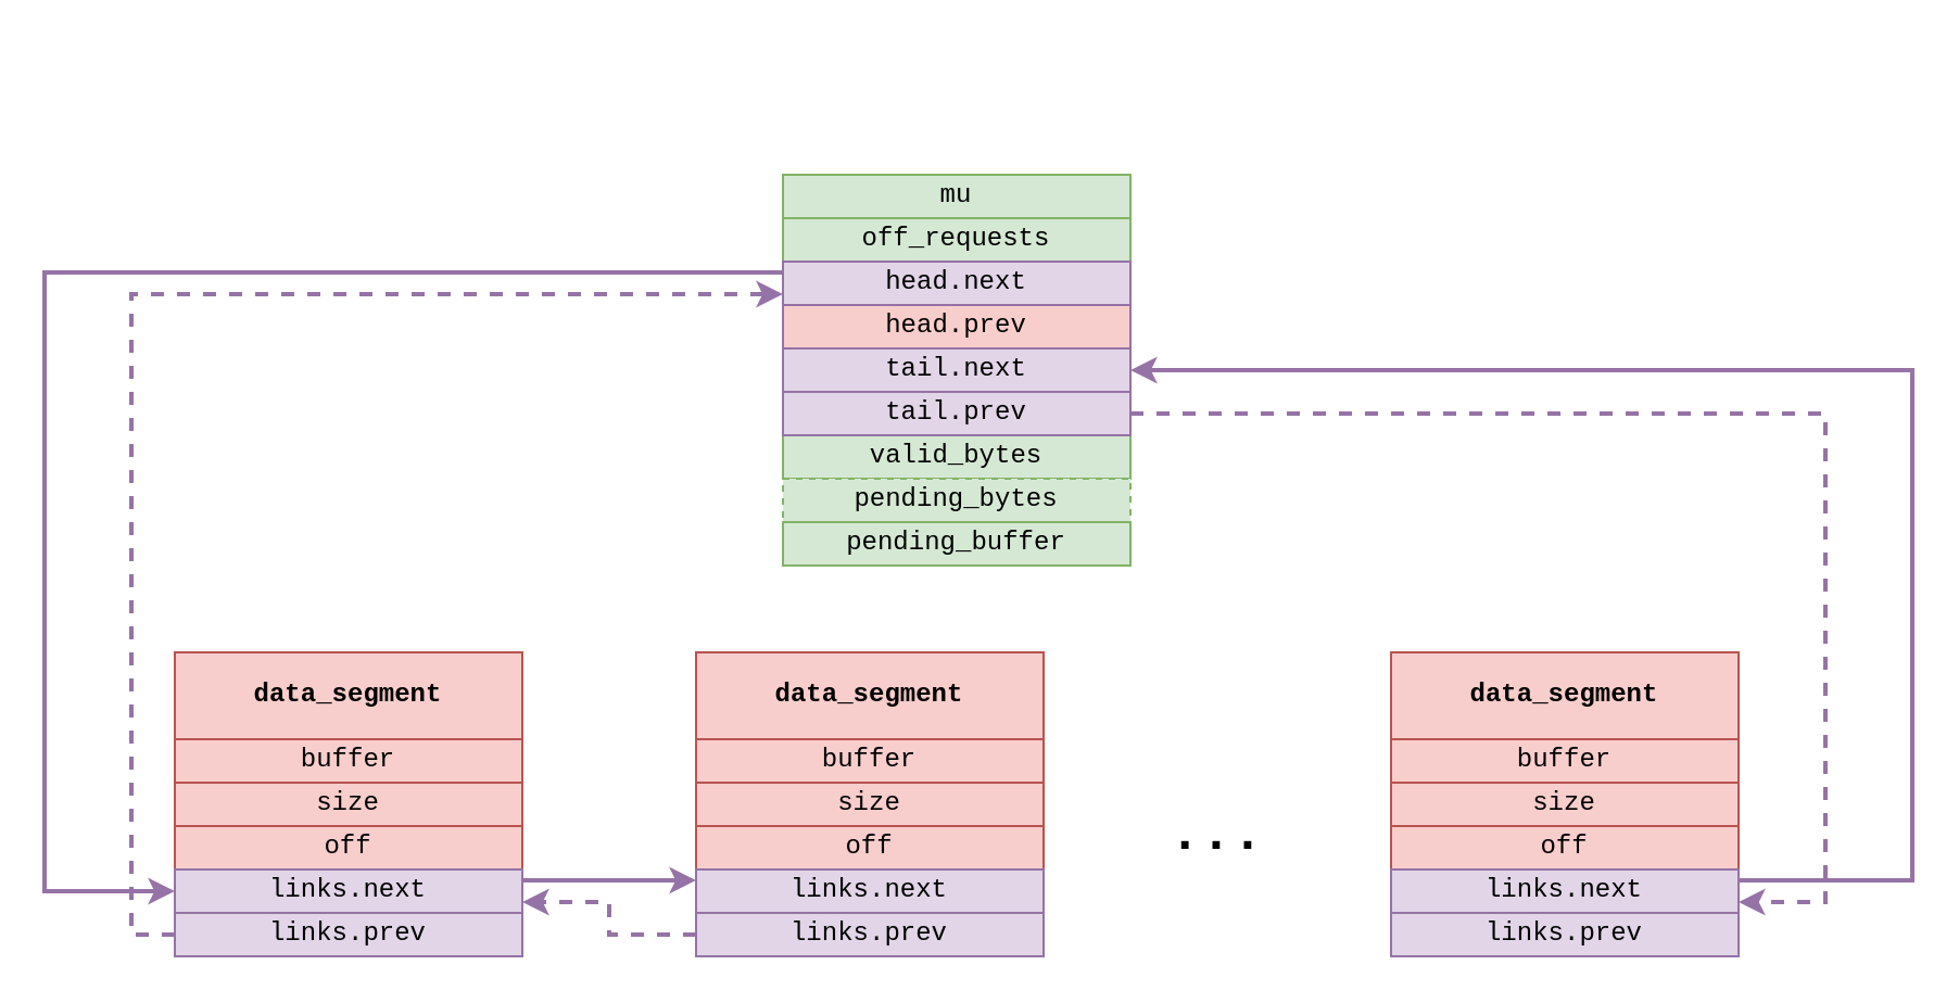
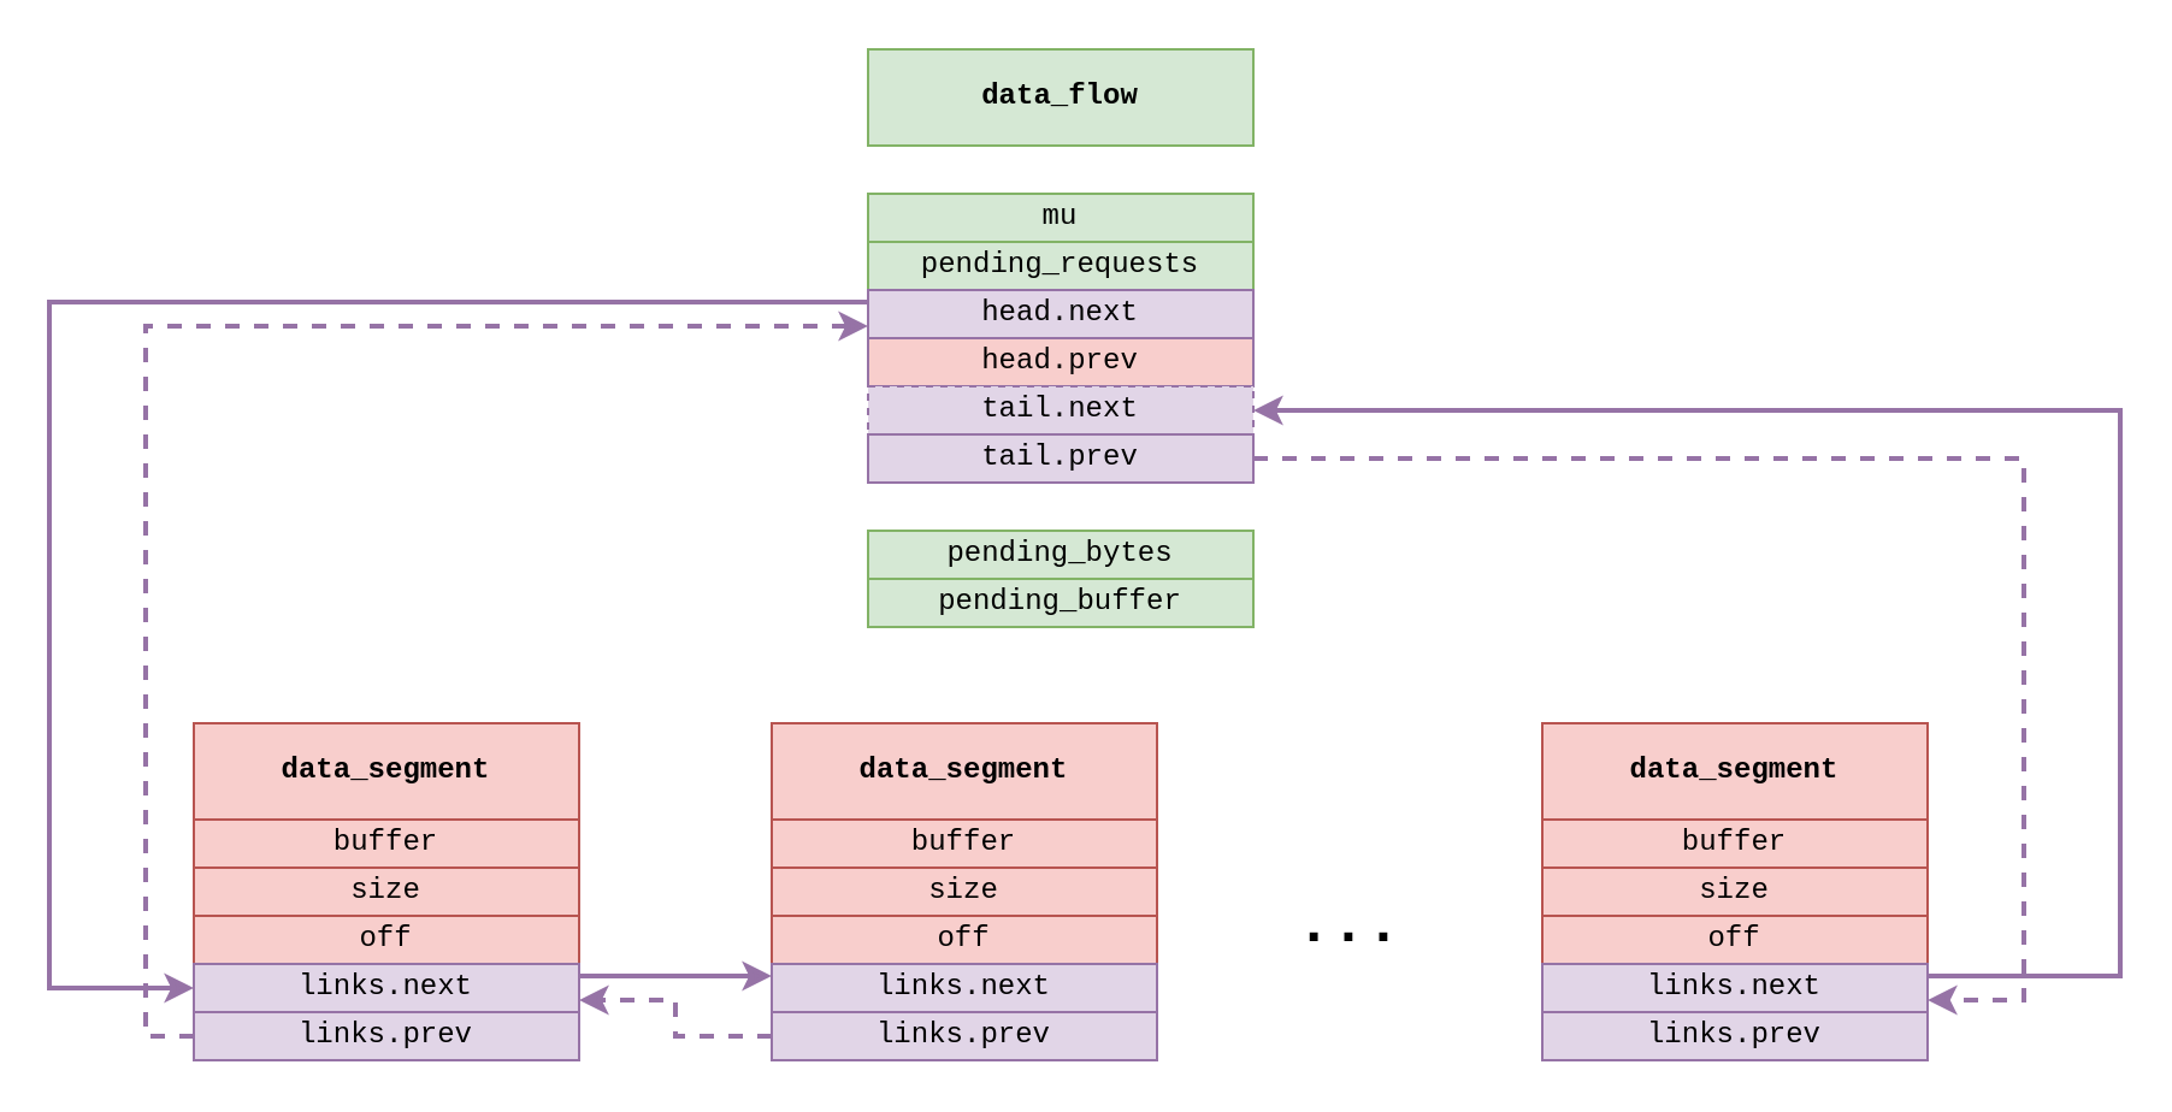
+ <mxCell id="3" value="&lt;b&gt;data_flow&lt;/b&gt;" style="rounded=0;whiteSpace=wrap;html=1;fontFamily=Courier New;fillColor=#d5e8d4;strokeColor=#82b366;" parent="2" vertex="1"><mxGeometry width="160" height="40" as="geometry" /></mxCell>
- <mxCell id="5" value="off_requests" style="rounded=0;whiteSpace=wrap;html=1;fontFamily=Courier New;fillColor=#d5e8d4;strokeColor=#82b366;" parent="2" vertex="1"><mxGeometry y="80" width="160" height="20" as="geometry" /></mxCell>
+ <mxCell id="5" value="pending_requests" style="rounded=0;whiteSpace=wrap;html=1;fontFamily=Courier New;fillColor=#d5e8d4;strokeColor=#82b366;" parent="2" vertex="1"><mxGeometry y="80" width="160" height="20" as="geometry" /></mxCell>
- <mxCell id="11" value="tail.next" style="rounded=0;whiteSpace=wrap;html=1;fontFamily=Courier New;fillColor=#e1d5e7;strokeColor=#9673a6;" parent="2" vertex="1"><mxGeometry y="140" width="160" height="20" as="geometry" /></mxCell>
+ <mxCell id="11" value="tail.next" style="rounded=0;whiteSpace=wrap;html=1;fontFamily=Courier New;fillColor=#e1d5e7;strokeColor=#9673a6;dashed=1;" parent="2" vertex="1"><mxGeometry y="140" width="160" height="20" as="geometry" /></mxCell>
- <mxCell id="6" value="valid_bytes" style="rounded=0;whiteSpace=wrap;html=1;fontFamily=Courier New;fillColor=#d5e8d4;strokeColor=#82b366;" parent="2" vertex="1"><mxGeometry y="180" width="160" height="20" as="geometry" /></mxCell>
- <mxCell id="7" value="pending_bytes" style="rounded=0;whiteSpace=wrap;html=1;fontFamily=Courier New;fillColor=#d5e8d4;strokeColor=#82b366;dashed=1;" parent="2" vertex="1"><mxGeometry y="200" width="160" height="20" as="geometry" /></mxCell>
+ <mxCell id="7" value="pending_bytes" style="rounded=0;whiteSpace=wrap;html=1;fontFamily=Courier New;fillColor=#d5e8d4;strokeColor=#82b366;" parent="2" vertex="1"><mxGeometry y="200" width="160" height="20" as="geometry" /></mxCell>
